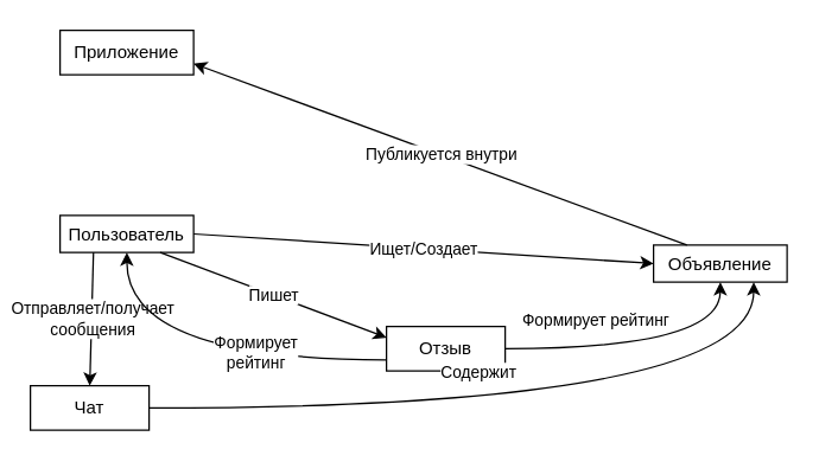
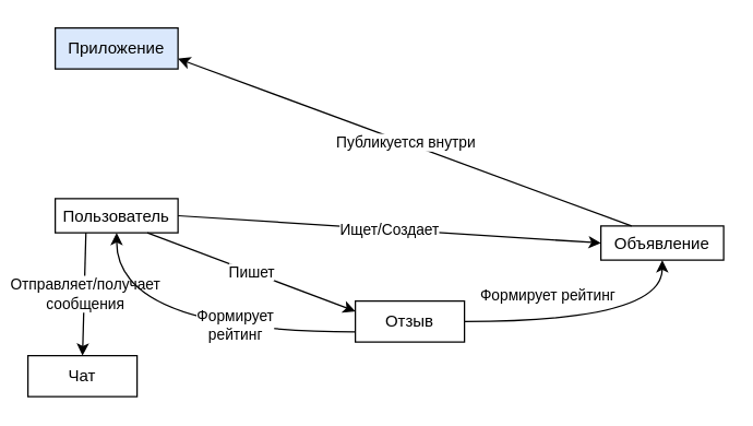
- <mxCell id="6" value="Приложение" style="rounded=0;whiteSpace=wrap;html=1;" vertex="1" parent="1"><mxGeometry x="40" y="20" width="90" height="30" as="geometry" /></mxCell>
+ <mxCell id="6" value="Приложение" style="rounded=0;whiteSpace=wrap;html=1;fillColor=#dae8fc;" vertex="1" parent="1"><mxGeometry x="40" y="20" width="90" height="30" as="geometry" /></mxCell>
- <mxCell id="19" value="" style="endArrow=classic;html=1;rounded=0;exitX=1;exitY=0.5;exitDx=0;exitDy=0;entryX=0.75;entryY=1;entryDx=0;entryDy=0;edgeStyle=orthogonalEdgeStyle;curved=1;" edge="1" parent="1" source="9" target="3"><mxGeometry relative="1" as="geometry"><mxPoint x="330" y="430" as="sourcePoint" /><mxPoint x="730" y="220" as="targetPoint" /></mxGeometry></mxCell>
- <mxCell id="20" value="Содержит" style="edgeLabel;resizable=0;html=1;;align=center;verticalAlign=middle;" connectable="0" vertex="1" parent="19"><mxGeometry relative="1" as="geometry"><mxPoint x="-25" y="-25" as="offset" /></mxGeometry></mxCell>
